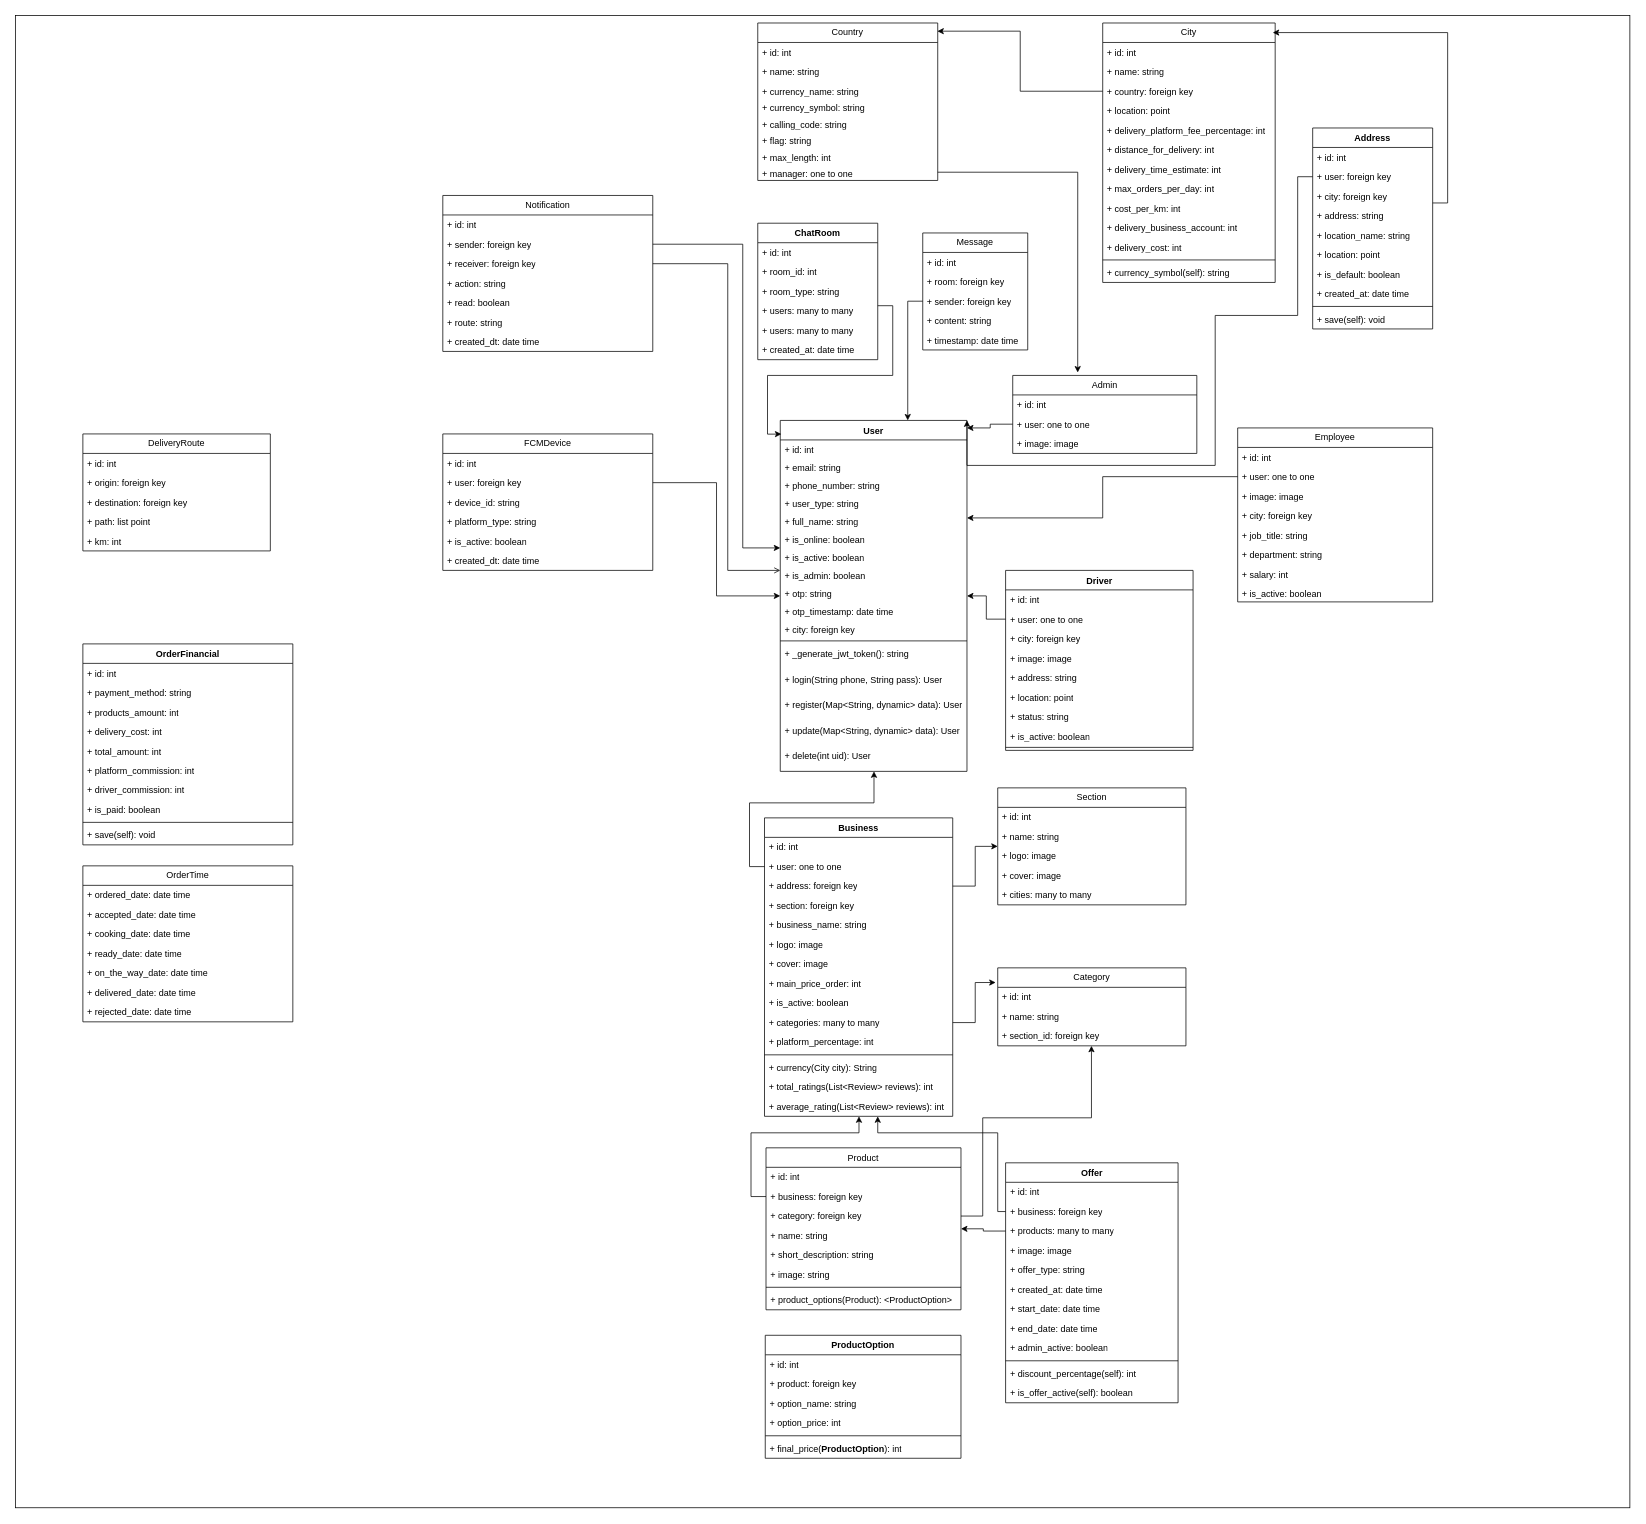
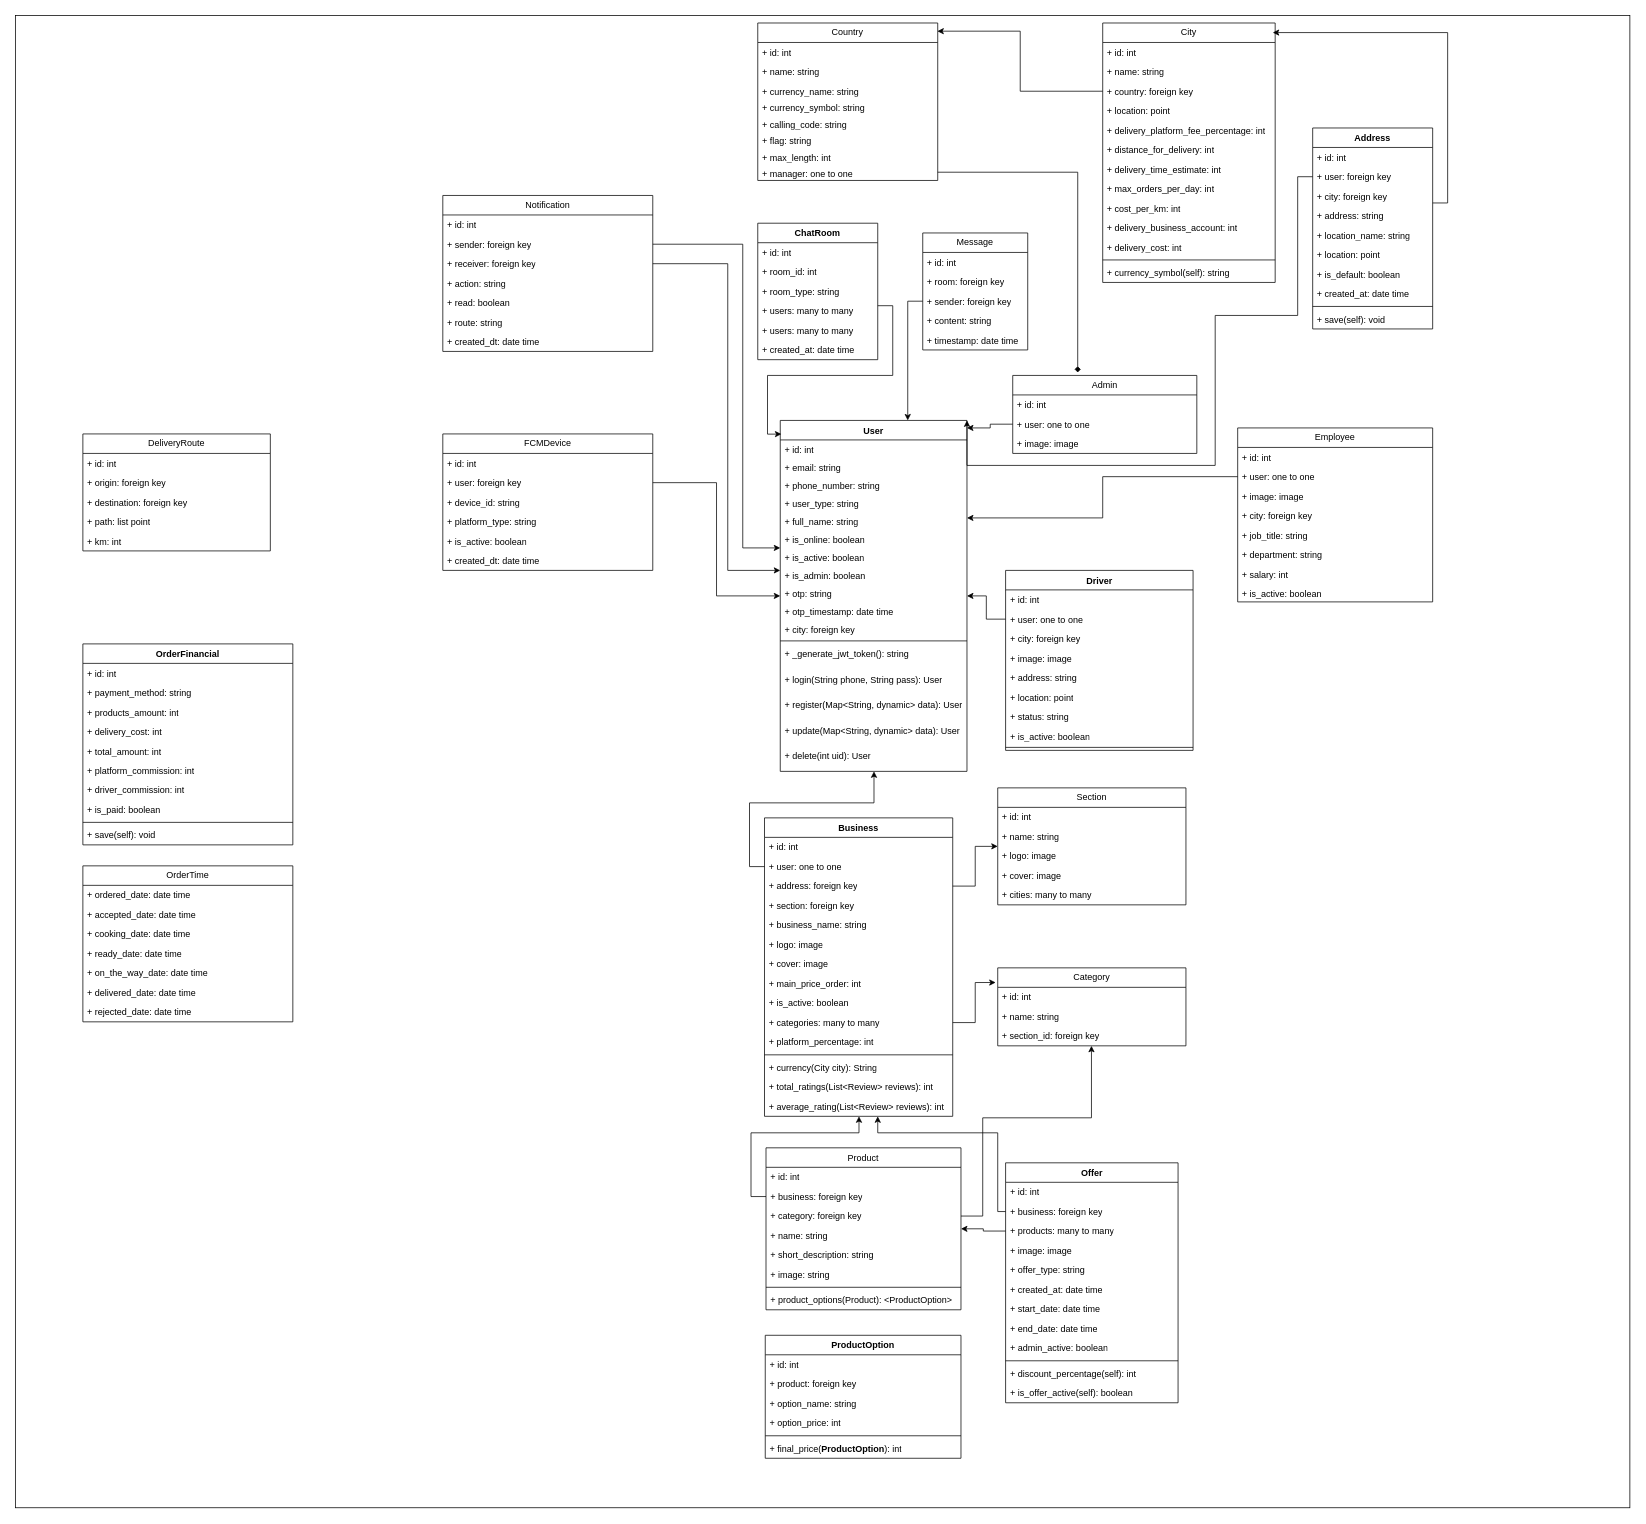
- <mxCell id="158" style="edgeStyle=orthogonalEdgeStyle;rounded=0;orthogonalLoop=1;jettySize=auto;html=1;entryX=0.353;entryY=-0.038;entryDx=0;entryDy=0;entryPerimeter=0;" edge="1" parent="1" source="132" target="21"><mxGeometry relative="1" as="geometry"><Array as="points"><mxPoint x="1437" y="229" /></Array></mxGeometry></mxCell>
+ <mxCell id="158" style="edgeStyle=orthogonalEdgeStyle;rounded=0;orthogonalLoop=1;jettySize=auto;html=1;entryX=0.353;entryY=-0.038;entryDx=0;entryDy=0;entryPerimeter=0;endArrow=diamond;" edge="1" parent="1" source="132" target="21"><mxGeometry relative="1" as="geometry"><Array as="points"><mxPoint x="1437" y="229" /></Array></mxGeometry></mxCell>
- <mxCell id="179" style="edgeStyle=orthogonalEdgeStyle;rounded=0;orthogonalLoop=1;jettySize=auto;html=1;endArrow=open;" edge="1" parent="1" source="165" target="3"><mxGeometry relative="1" as="geometry"><Array as="points"><mxPoint x="970" y="351" /><mxPoint x="970" y="760" /></Array></mxGeometry></mxCell>
+ <mxCell id="179" style="edgeStyle=orthogonalEdgeStyle;rounded=0;orthogonalLoop=1;jettySize=auto;html=1;" edge="1" parent="1" source="165" target="3"><mxGeometry relative="1" as="geometry"><Array as="points"><mxPoint x="970" y="351" /><mxPoint x="970" y="760" /></Array></mxGeometry></mxCell>
